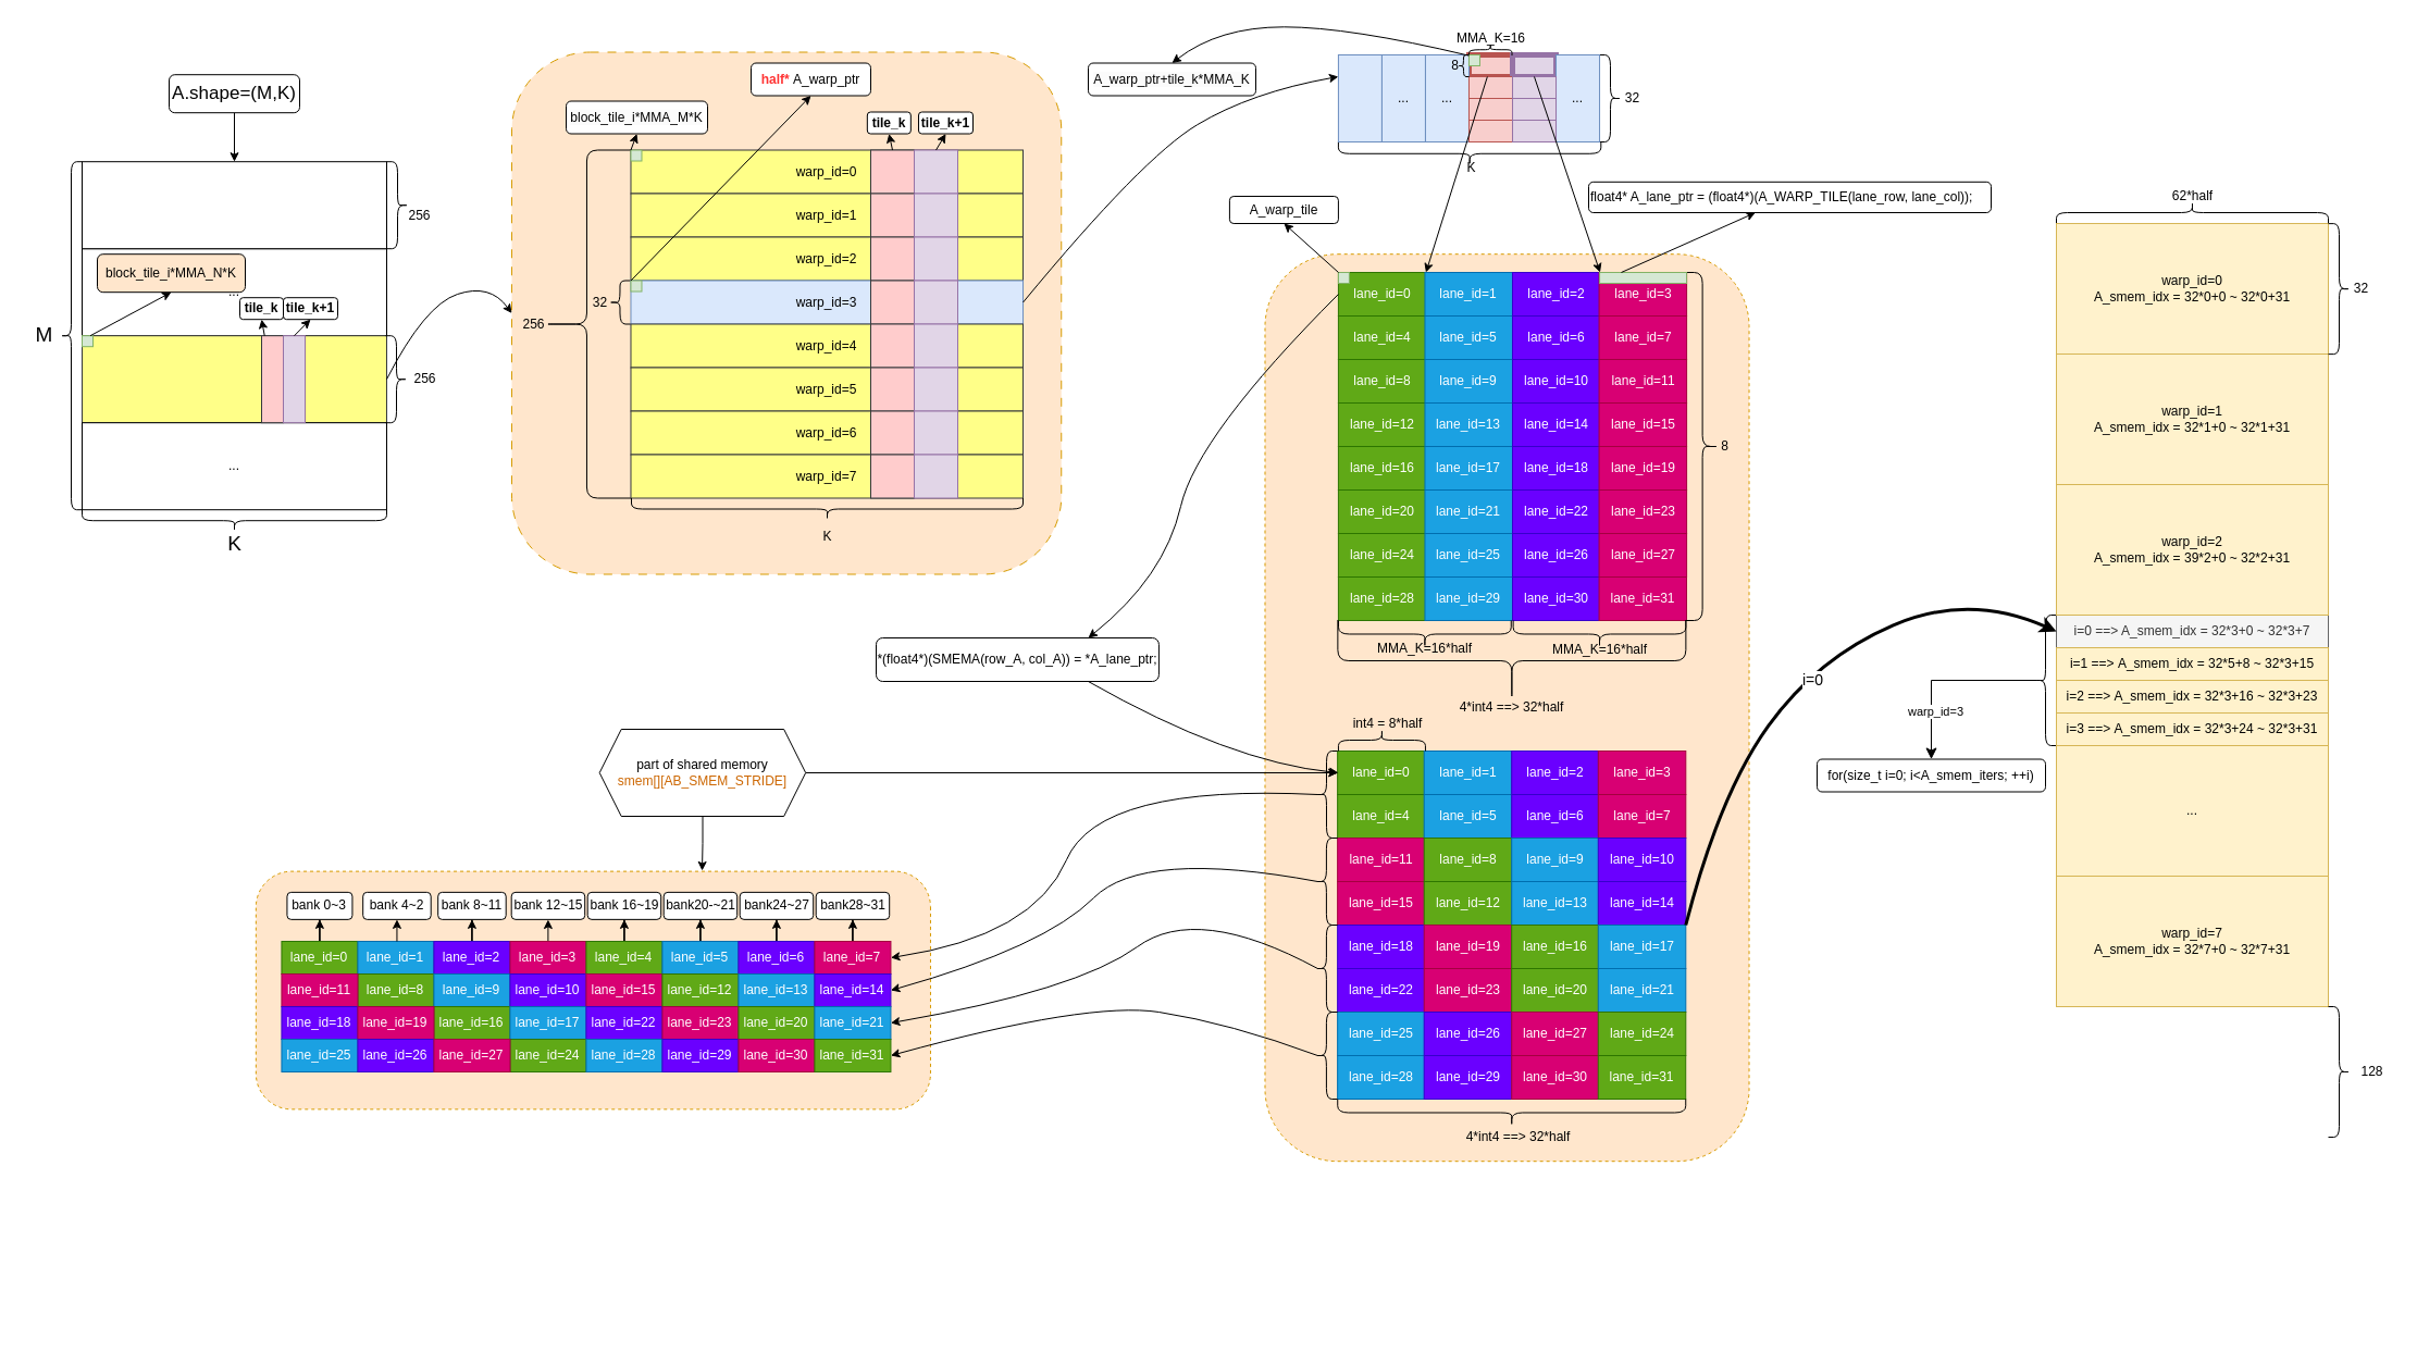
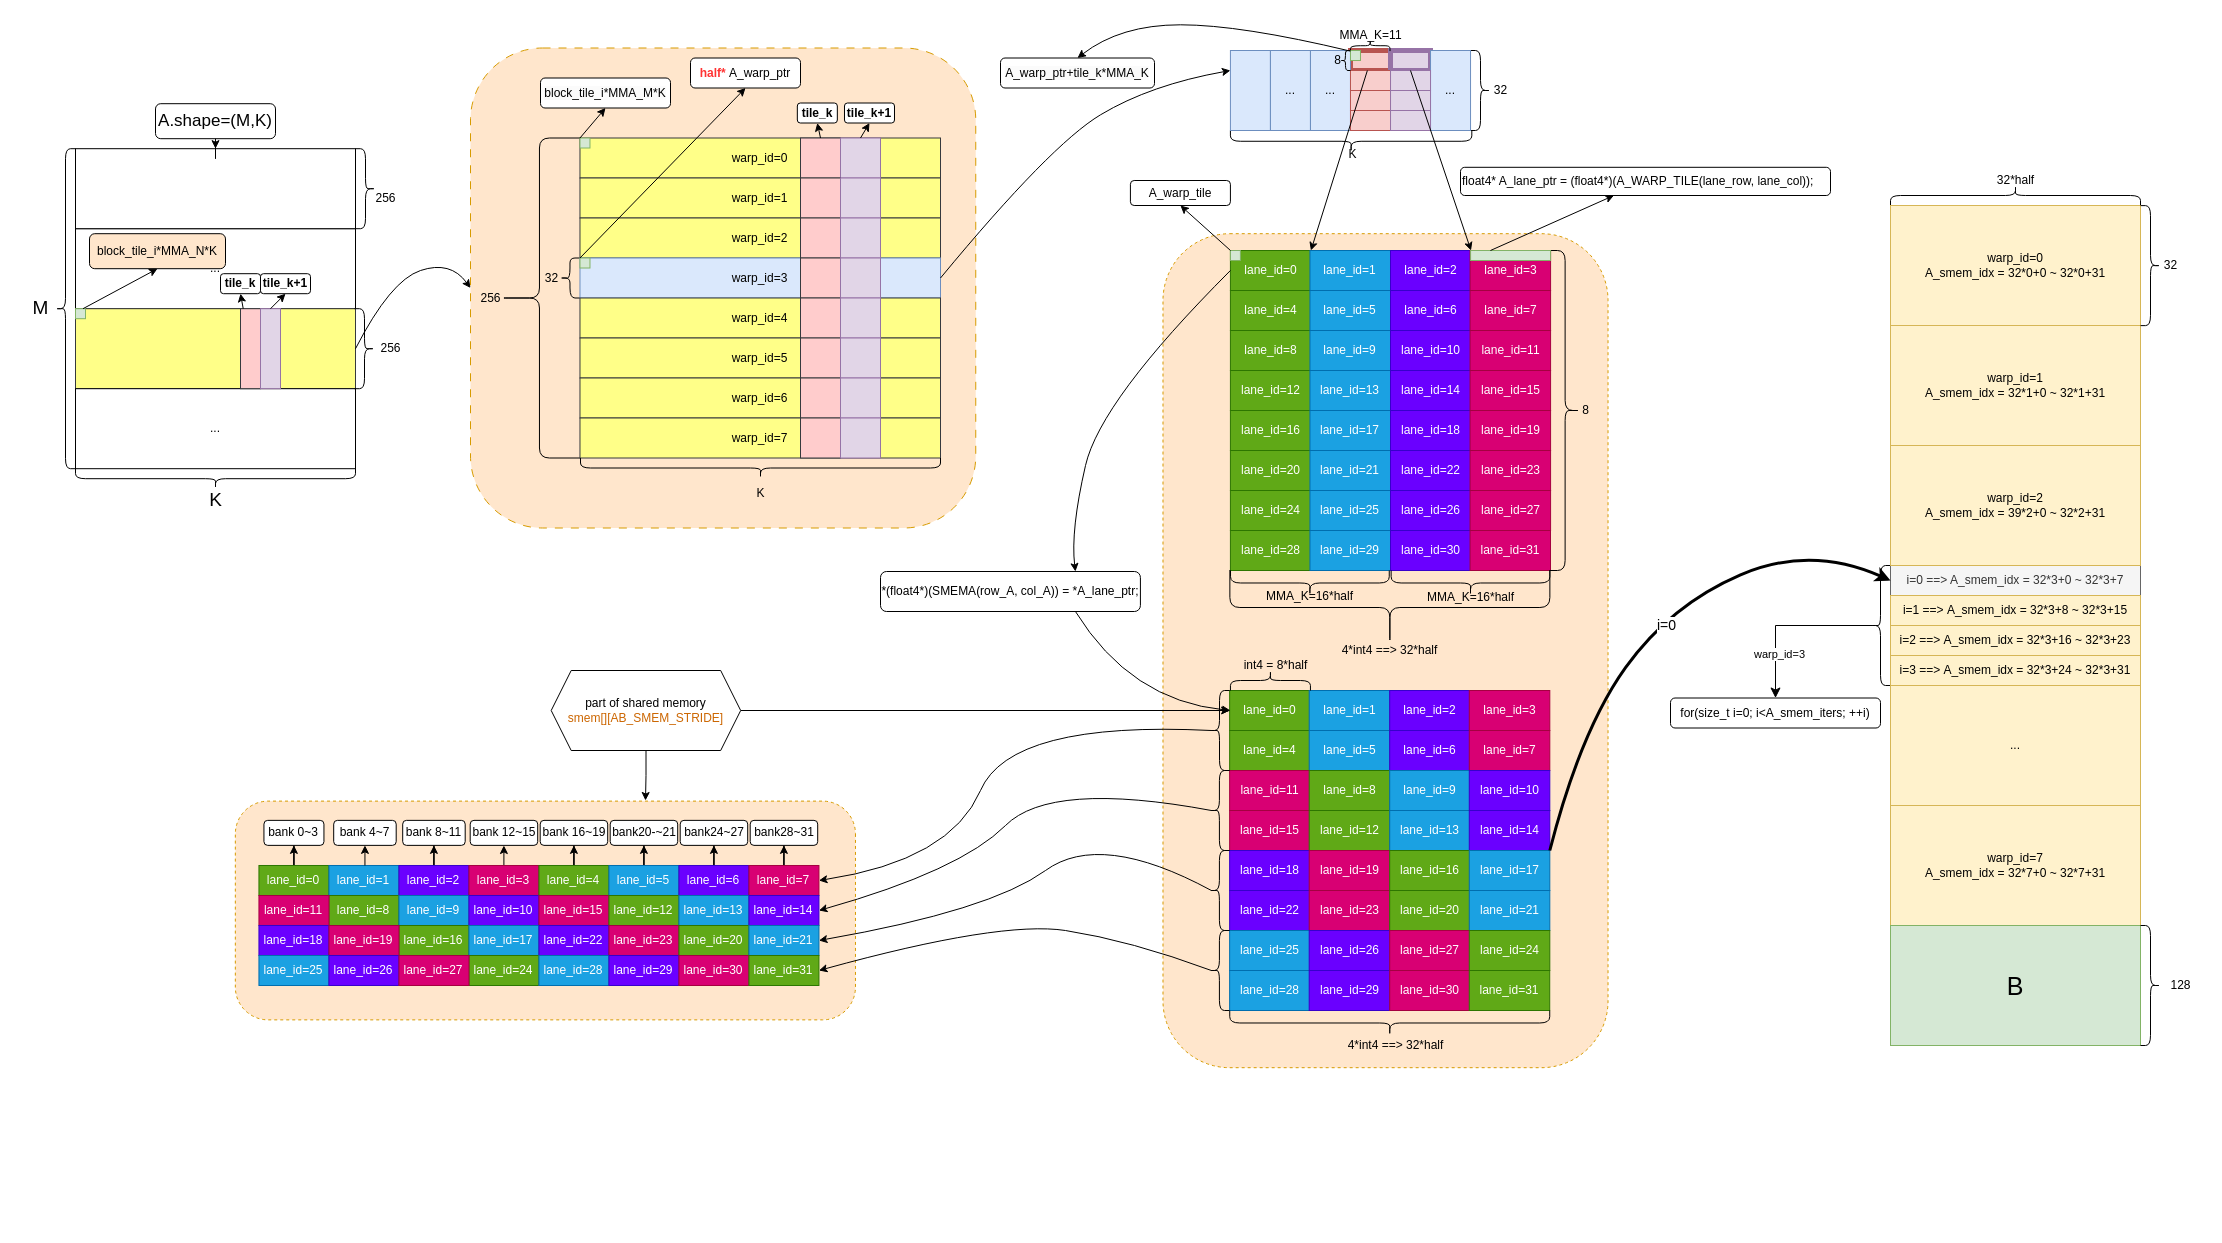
- <mxCell id="35" value="MMA_K=16" style="text;html=1;align=center;verticalAlign=middle;resizable=0;points=[];autosize=1;strokeColor=none;fillColor=none;" parent="1" vertex="1"><mxGeometry x="1324.99" y="20" width="90" height="30" as="geometry" /></mxCell>
+ <mxCell id="35" value="MMA_K=11" style="text;html=1;align=center;verticalAlign=middle;resizable=0;points=[];autosize=1;strokeColor=none;fillColor=none;" parent="1" vertex="1"><mxGeometry x="1324.99" y="20" width="90" height="30" as="geometry" /></mxCell>
- <mxCell id="171" value="&lt;font style=&quot;font-size: 17px;&quot;&gt;A.shape=(M,K)&lt;/font&gt;" style="rounded=1;whiteSpace=wrap;html=1;" parent="1" vertex="1"><mxGeometry x="155" y="68.19" width="120" height="35" as="geometry" /></mxCell>
+ <mxCell id="171" value="&lt;font style=&quot;font-size: 17px;&quot;&gt;A.shape=(M,K)&lt;/font&gt;" style="rounded=1;whiteSpace=wrap;html=1;" parent="1" vertex="1"><mxGeometry x="155" y="103.19" width="120" height="35" as="geometry" /></mxCell>
- <mxCell id="131" value="&lt;meta charset=&quot;utf-8&quot;&gt;&lt;span style=&quot;color: rgb(0, 0, 0); font-family: Helvetica; font-size: 12px; font-style: normal; font-variant-ligatures: normal; font-variant-caps: normal; font-weight: 400; letter-spacing: normal; orphans: 2; text-align: center; text-indent: 0px; text-transform: none; widows: 2; word-spacing: 0px; -webkit-text-stroke-width: 0px; white-space: nowrap; background-color: rgb(251, 251, 251); text-decoration-thickness: initial; text-decoration-style: initial; text-decoration-color: initial; display: inline !important; float: none;&quot;&gt;block_tile_i*MMA_M*K&lt;/span&gt;" style="rounded=1;whiteSpace=wrap;html=1;" parent="1" vertex="1"><mxGeometry x="520" y="92.5" width="130" height="30" as="geometry" /></mxCell>
+ <mxCell id="131" value="&lt;meta charset=&quot;utf-8&quot;&gt;&lt;span style=&quot;color: rgb(0, 0, 0); font-family: Helvetica; font-size: 12px; font-style: normal; font-variant-ligatures: normal; font-variant-caps: normal; font-weight: 400; letter-spacing: normal; orphans: 2; text-align: center; text-indent: 0px; text-transform: none; widows: 2; word-spacing: 0px; -webkit-text-stroke-width: 0px; white-space: nowrap; background-color: rgb(251, 251, 251); text-decoration-thickness: initial; text-decoration-style: initial; text-decoration-color: initial; display: inline !important; float: none;&quot;&gt;block_tile_i*MMA_M*K&lt;/span&gt;" style="rounded=1;whiteSpace=wrap;html=1;" parent="1" vertex="1"><mxGeometry x="540" y="77.5" width="130" height="30" as="geometry" /></mxCell>
- <mxCell id="141" value="62*half" style="text;html=1;align=center;verticalAlign=middle;resizable=0;points=[];autosize=1;strokeColor=none;fillColor=none;" parent="1" vertex="1"><mxGeometry x="1985" y="165" width="60" height="30" as="geometry" /></mxCell>
+ <mxCell id="141" value="32*half" style="text;html=1;align=center;verticalAlign=middle;resizable=0;points=[];autosize=1;strokeColor=none;fillColor=none;" parent="1" vertex="1"><mxGeometry x="1985" y="165" width="60" height="30" as="geometry" /></mxCell>
- <mxCell id="260" value="&lt;div style=&quot;text-align: left&quot;&gt;&lt;font style=&quot;font-size: 12px&quot;&gt;*(float4*)(SMEMA(row_A, col_A)) = *A_lane_ptr;&lt;/font&gt;&lt;br&gt;&lt;/div&gt;" style="rounded=1;whiteSpace=wrap;html=1;" parent="1" vertex="1"><mxGeometry x="805" y="586" width="259.92" height="40" as="geometry" /></mxCell>
+ <mxCell id="260" value="&lt;div style=&quot;text-align: left&quot;&gt;&lt;font style=&quot;font-size: 12px&quot;&gt;*(float4*)(SMEMA(row_A, col_A)) = *A_lane_ptr;&lt;/font&gt;&lt;br&gt;&lt;/div&gt;" style="rounded=1;whiteSpace=wrap;html=1;" parent="1" vertex="1"><mxGeometry x="880" y="571" width="259.92" height="40" as="geometry" /></mxCell>
- <mxCell id="136" value="i=1 ==&amp;gt;&amp;nbsp;A_smem_idx = 32*5+8 ~ 32*3+15" style="rounded=0;whiteSpace=wrap;html=1;fillColor=#fff2cc;strokeColor=#d6b656;" parent="1" vertex="1"><mxGeometry x="1890" y="595" width="250" height="30" as="geometry" /></mxCell>
+ <mxCell id="136" value="i=1 ==&amp;gt;&amp;nbsp;A_smem_idx = 32*3+8 ~ 32*3+15" style="rounded=0;whiteSpace=wrap;html=1;fillColor=#fff2cc;strokeColor=#d6b656;" parent="1" vertex="1"><mxGeometry x="1890" y="595" width="250" height="30" as="geometry" /></mxCell>
- <mxCell id="240" value="bank 4~2" style="rounded=1;whiteSpace=wrap;html=1;" parent="1" vertex="1"><mxGeometry x="333.19" y="819.87" width="62.5" height="25" as="geometry" /></mxCell>
+ <mxCell id="240" value="bank 4~7" style="rounded=1;whiteSpace=wrap;html=1;" parent="1" vertex="1"><mxGeometry x="333.19" y="819.87" width="62.5" height="25" as="geometry" /></mxCell>
+ <mxCell id="150" value="&lt;font style=&quot;font-size: 25px;&quot;&gt;B&lt;/font&gt;&lt;div&gt;&lt;/div&gt;" style="rounded=0;whiteSpace=wrap;html=1;fillColor=#d5e8d4;strokeColor=#82b366;" parent="1" vertex="1"><mxGeometry x="1890" y="925" width="250" height="120" as="geometry" /></mxCell>
